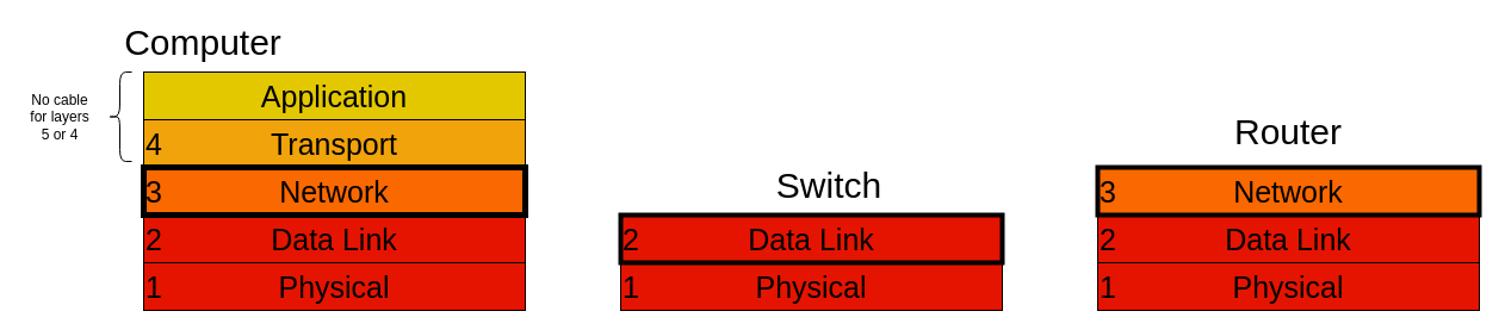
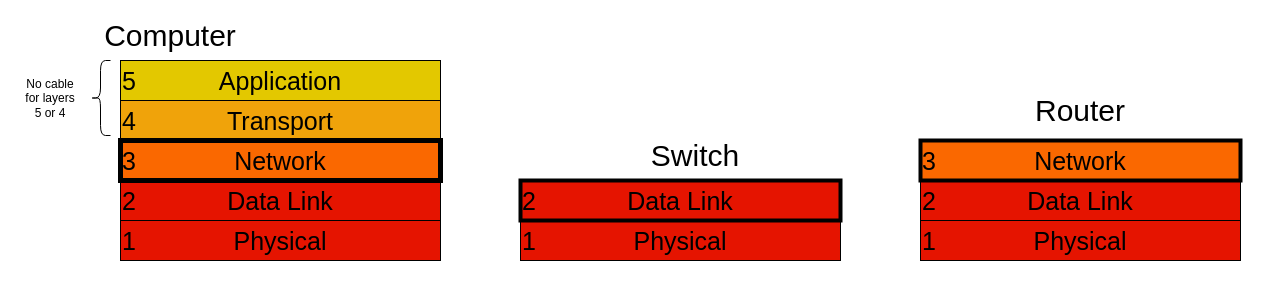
+ <mxCell id="6" value="5" style="text;html=1;strokeColor=none;fillColor=none;align=left;verticalAlign=middle;whiteSpace=wrap;rounded=0;fontSize=25;fontColor=#000000;" parent="1" vertex="1"><mxGeometry x="120" y="65" width="60" height="30" as="geometry" /></mxCell>
